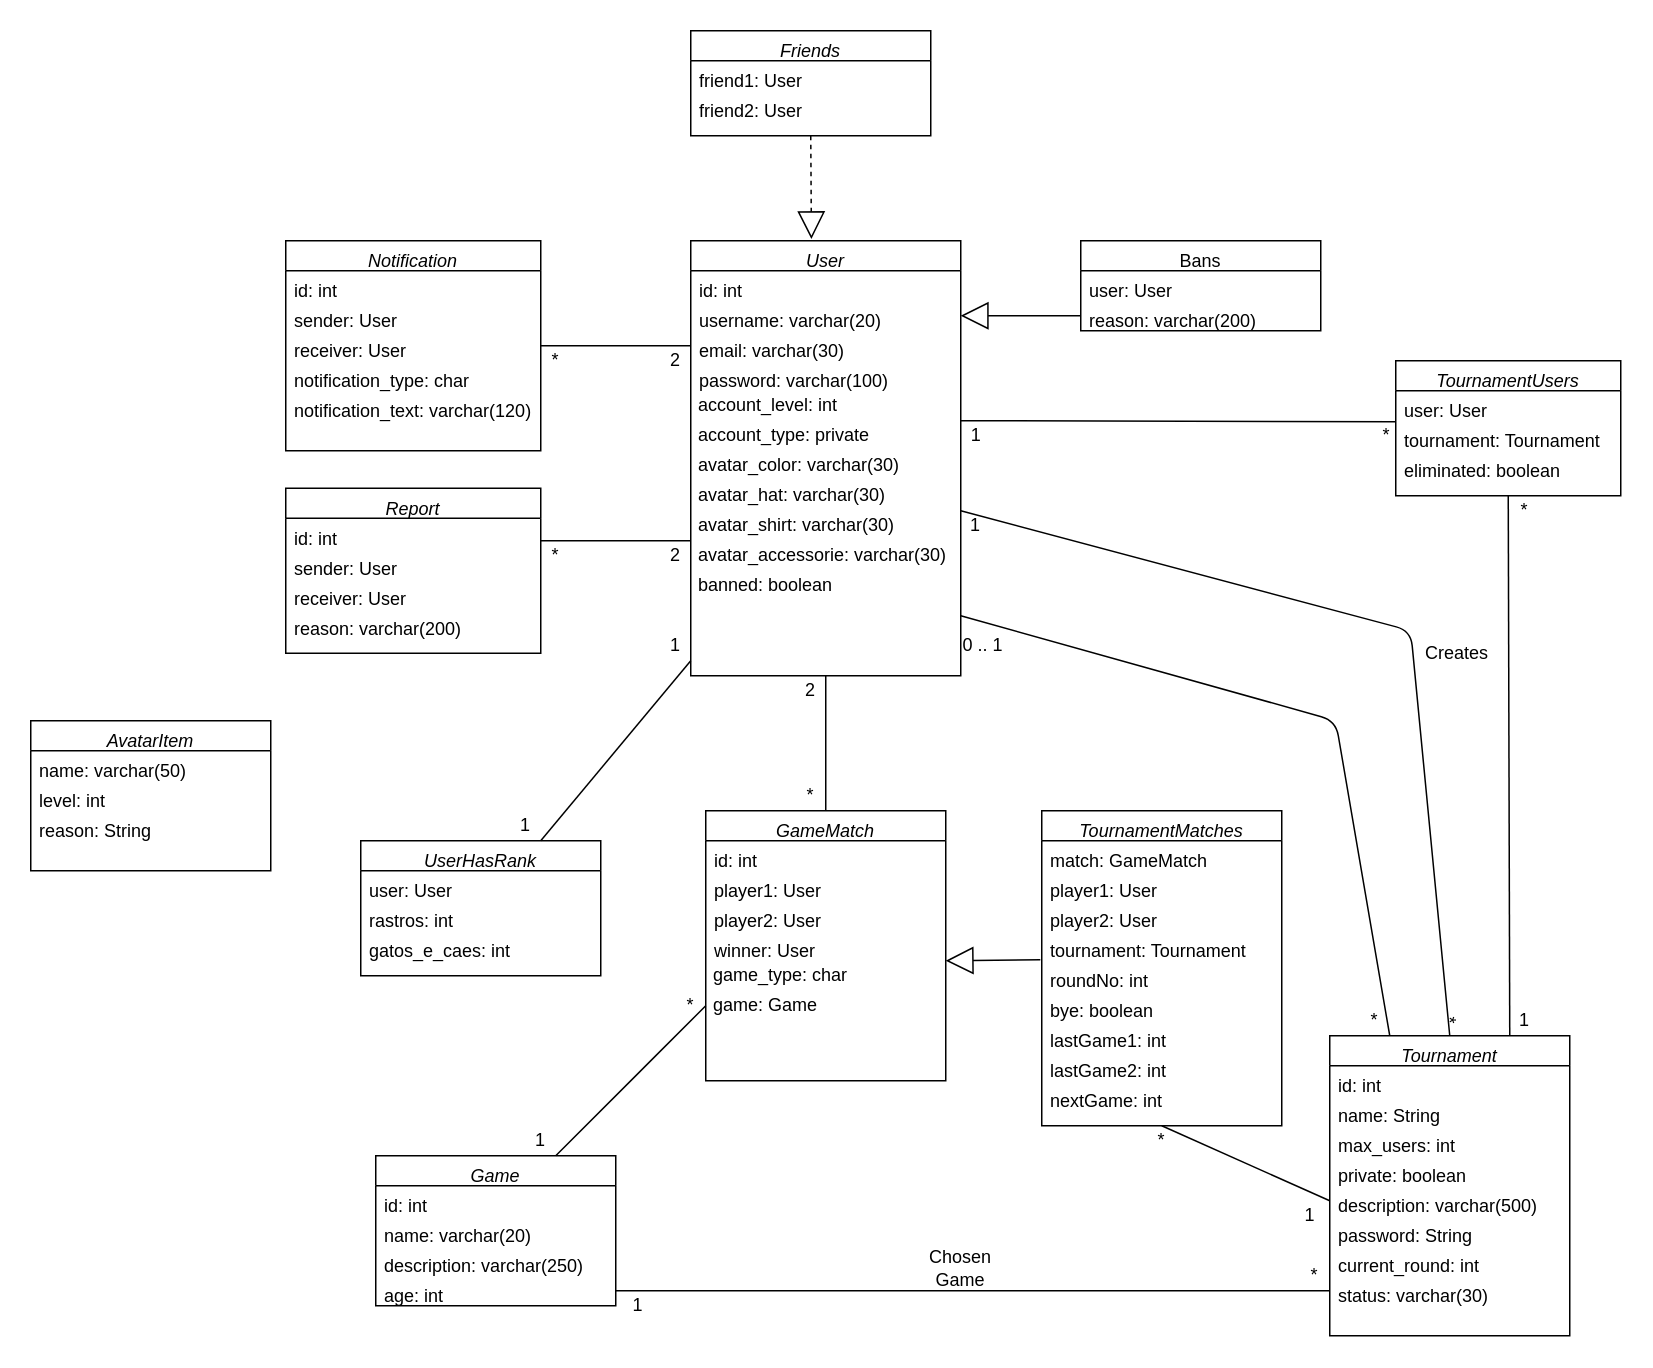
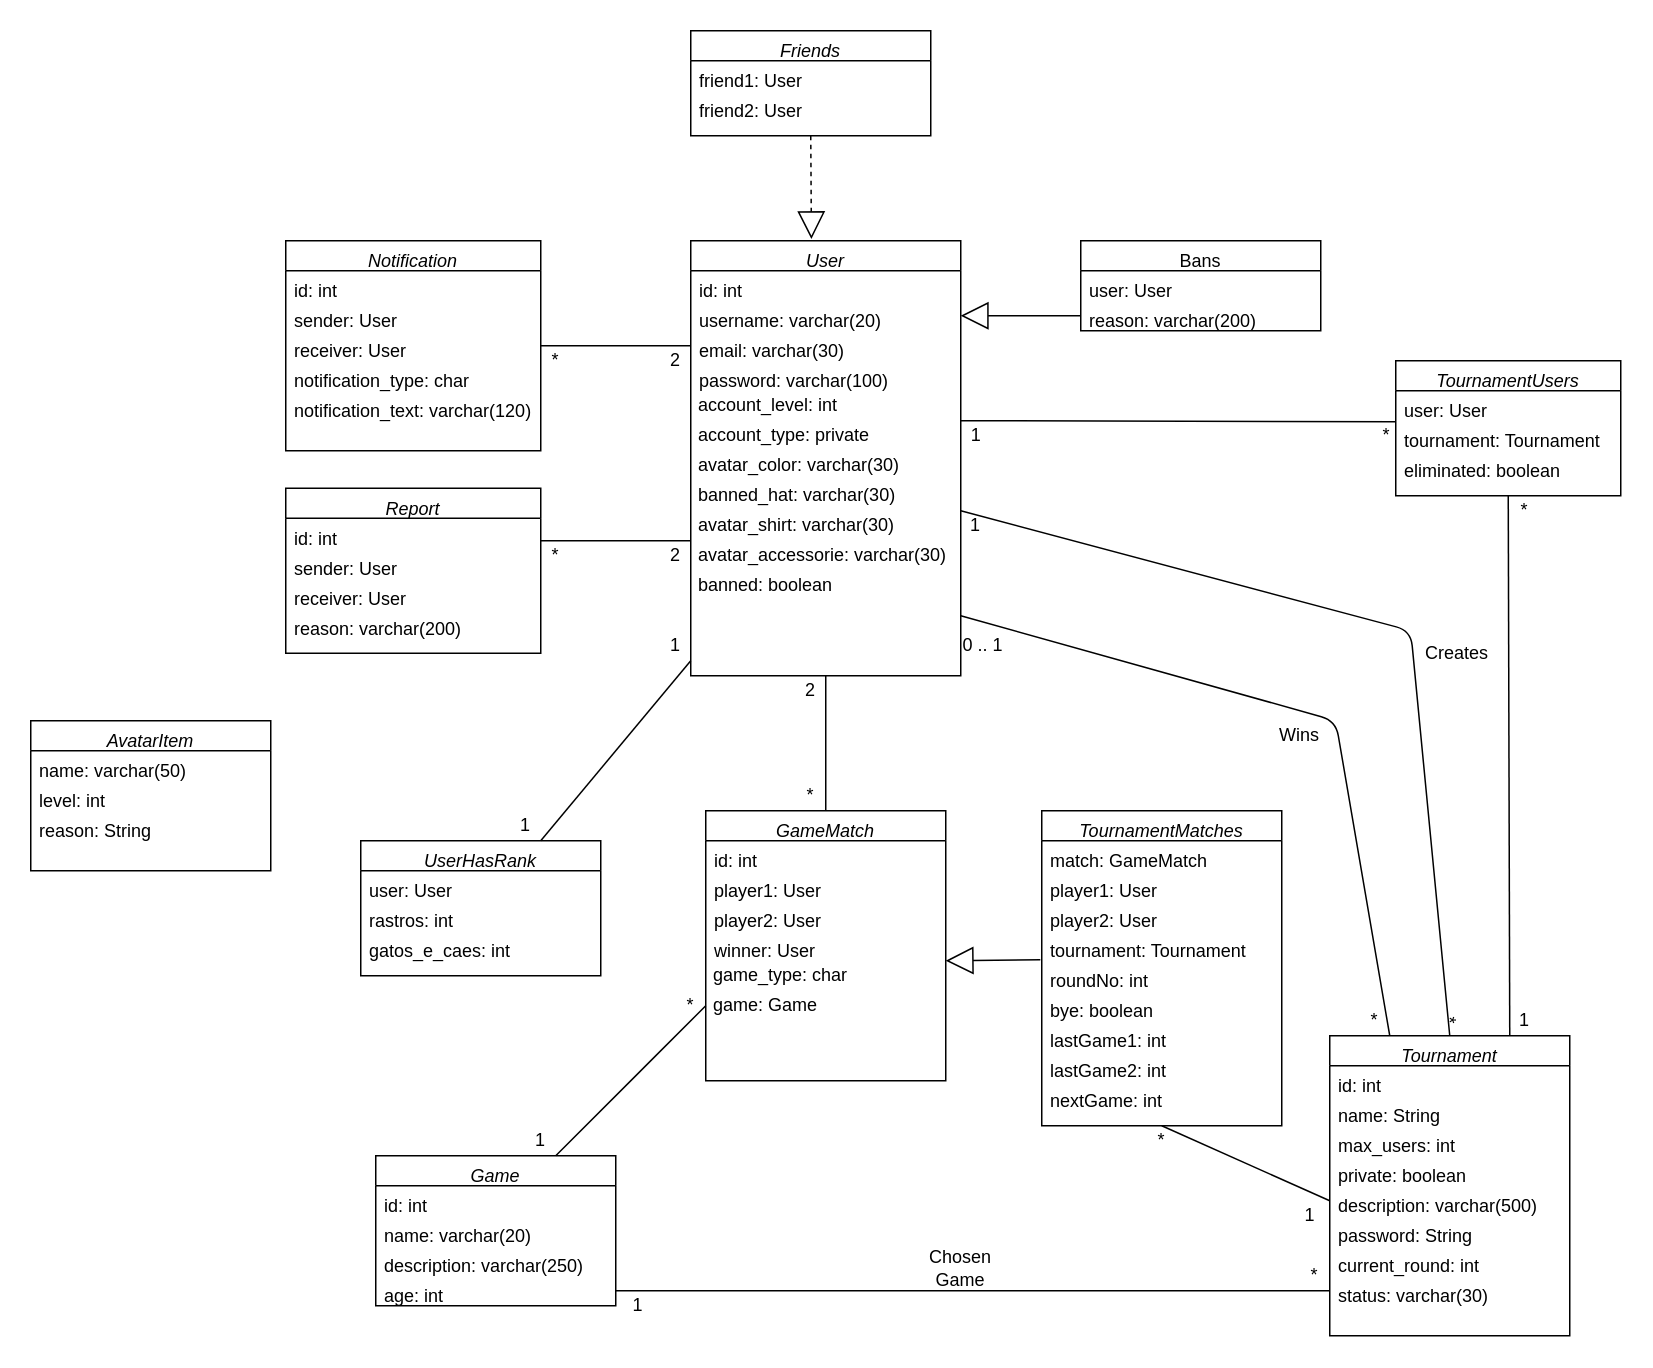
- <mxCell id="10" value="&amp;nbsp;avatar_hat: varchar(30)" style="text;html=1;strokeColor=none;fillColor=none;align=left;verticalAlign=middle;whiteSpace=wrap;rounded=0;" vertex="1" parent="2"><mxGeometry y="160" width="180" height="20" as="geometry" /></mxCell>
+ <mxCell id="10" value="&amp;nbsp;banned_hat: varchar(30)" style="text;html=1;strokeColor=none;fillColor=none;align=left;verticalAlign=middle;whiteSpace=wrap;rounded=0;" vertex="1" parent="2"><mxGeometry y="160" width="180" height="20" as="geometry" /></mxCell>
+ <mxCell id="81" value="Wins" style="text;html=1;strokeColor=none;fillColor=none;align=center;verticalAlign=middle;whiteSpace=wrap;rounded=0;" parent="1" vertex="1"><mxGeometry x="846" y="480" width="40" height="20" as="geometry" /></mxCell>
